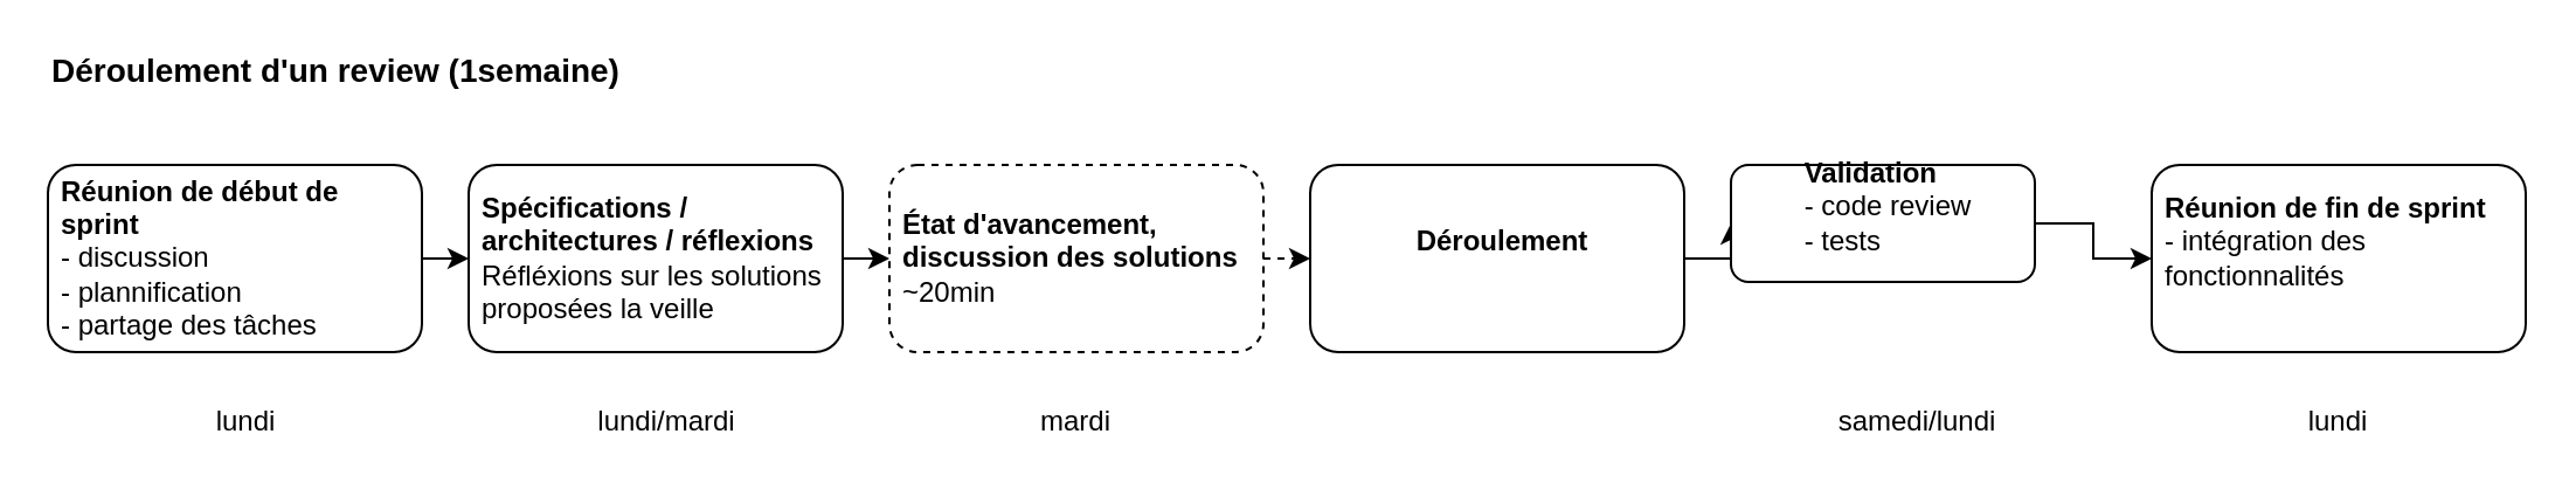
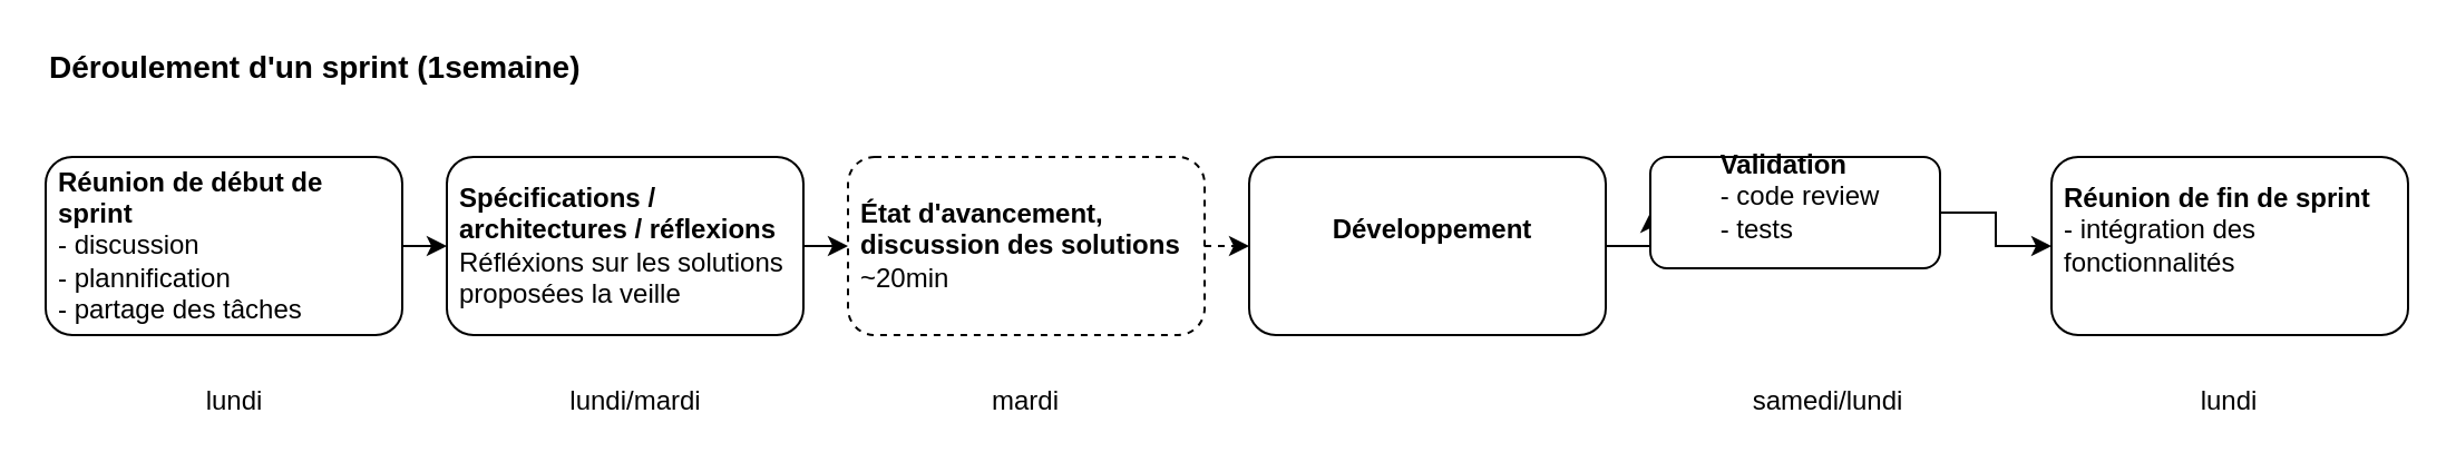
- <mxCell id="18" value="Déroulement d'un review (1semaine)" style="text;html=1;strokeColor=none;fillColor=none;align=left;verticalAlign=middle;whiteSpace=wrap;rounded=0;fontStyle=1;fontSize=14;" vertex="1" parent="1"><mxGeometry x="20" y="20" width="290" height="20" as="geometry" /></mxCell>
+ <mxCell id="18" value="Déroulement d'un sprint (1semaine)" style="text;html=1;strokeColor=none;fillColor=none;align=left;verticalAlign=middle;whiteSpace=wrap;rounded=0;fontStyle=1;fontSize=14;" vertex="1" parent="1"><mxGeometry x="20" y="20" width="290" height="20" as="geometry" /></mxCell>
- <mxCell id="11" value="&lt;div style=&quot;text-align: left&quot;&gt;&lt;b&gt;Déroulement&lt;/b&gt;&lt;/div&gt;&lt;div style=&quot;text-align: left&quot;&gt;&lt;br&gt;&lt;/div&gt;" style="rounded=1;whiteSpace=wrap;html=1;spacingLeft=5;" vertex="1" parent="1"><mxGeometry x="560" y="70" width="160" height="80" as="geometry" /></mxCell>
+ <mxCell id="11" value="&lt;div style=&quot;text-align: left&quot;&gt;&lt;b&gt;Développement&lt;/b&gt;&lt;/div&gt;&lt;div style=&quot;text-align: left&quot;&gt;&lt;br&gt;&lt;/div&gt;" style="rounded=1;whiteSpace=wrap;html=1;spacingLeft=5;" vertex="1" parent="1"><mxGeometry x="560" y="70" width="160" height="80" as="geometry" /></mxCell>
